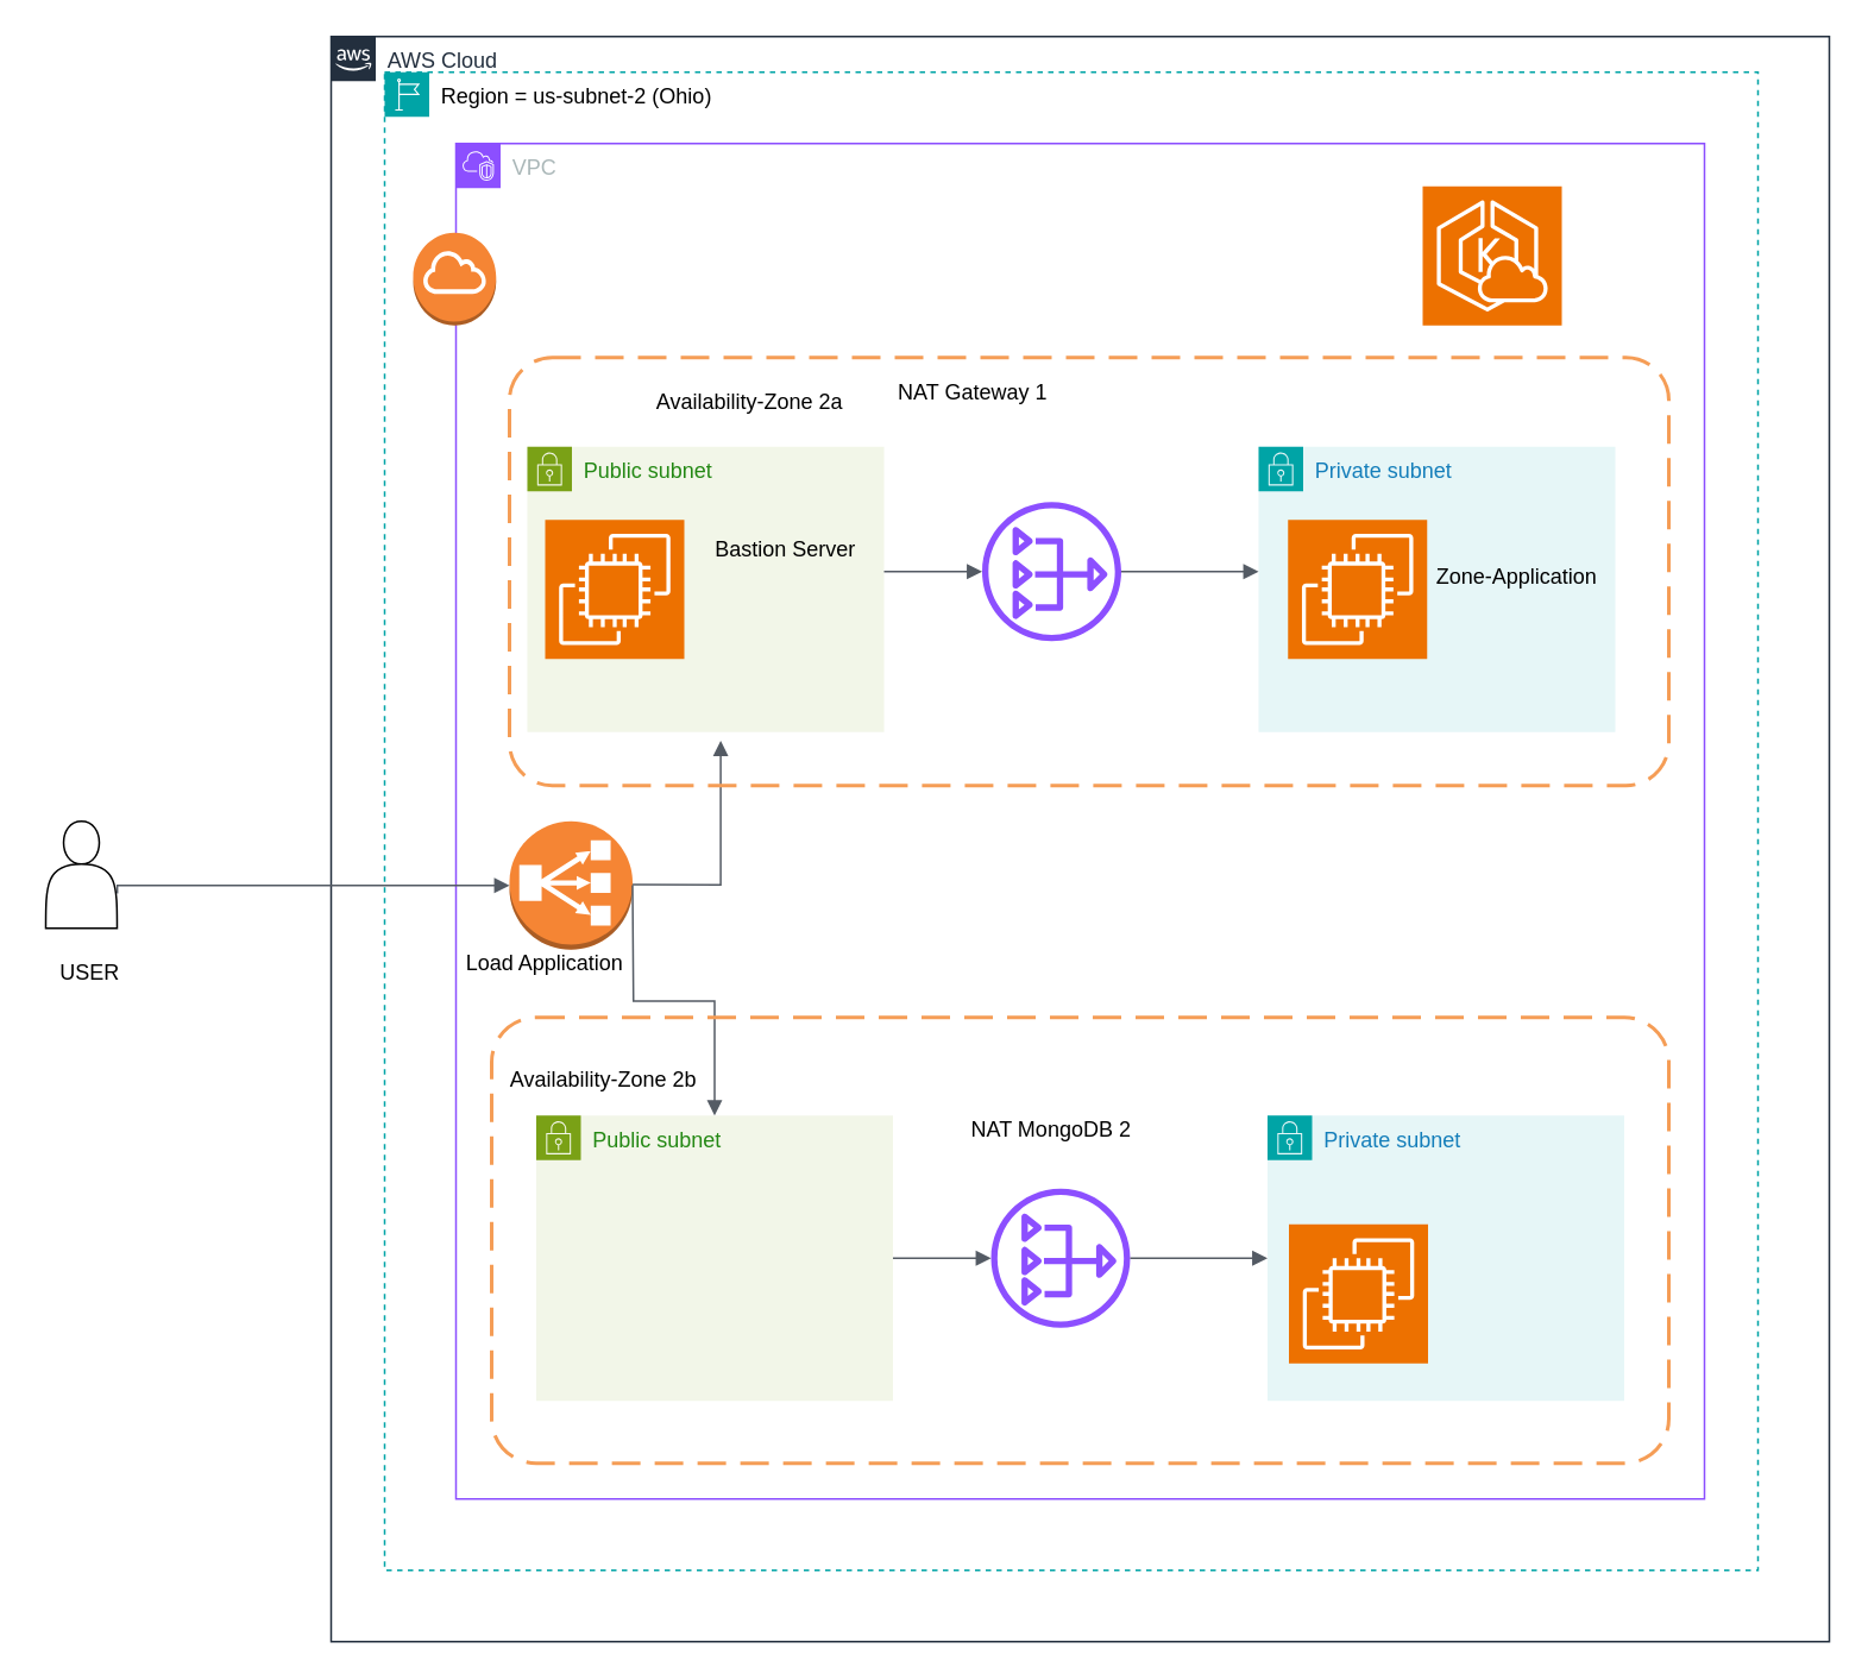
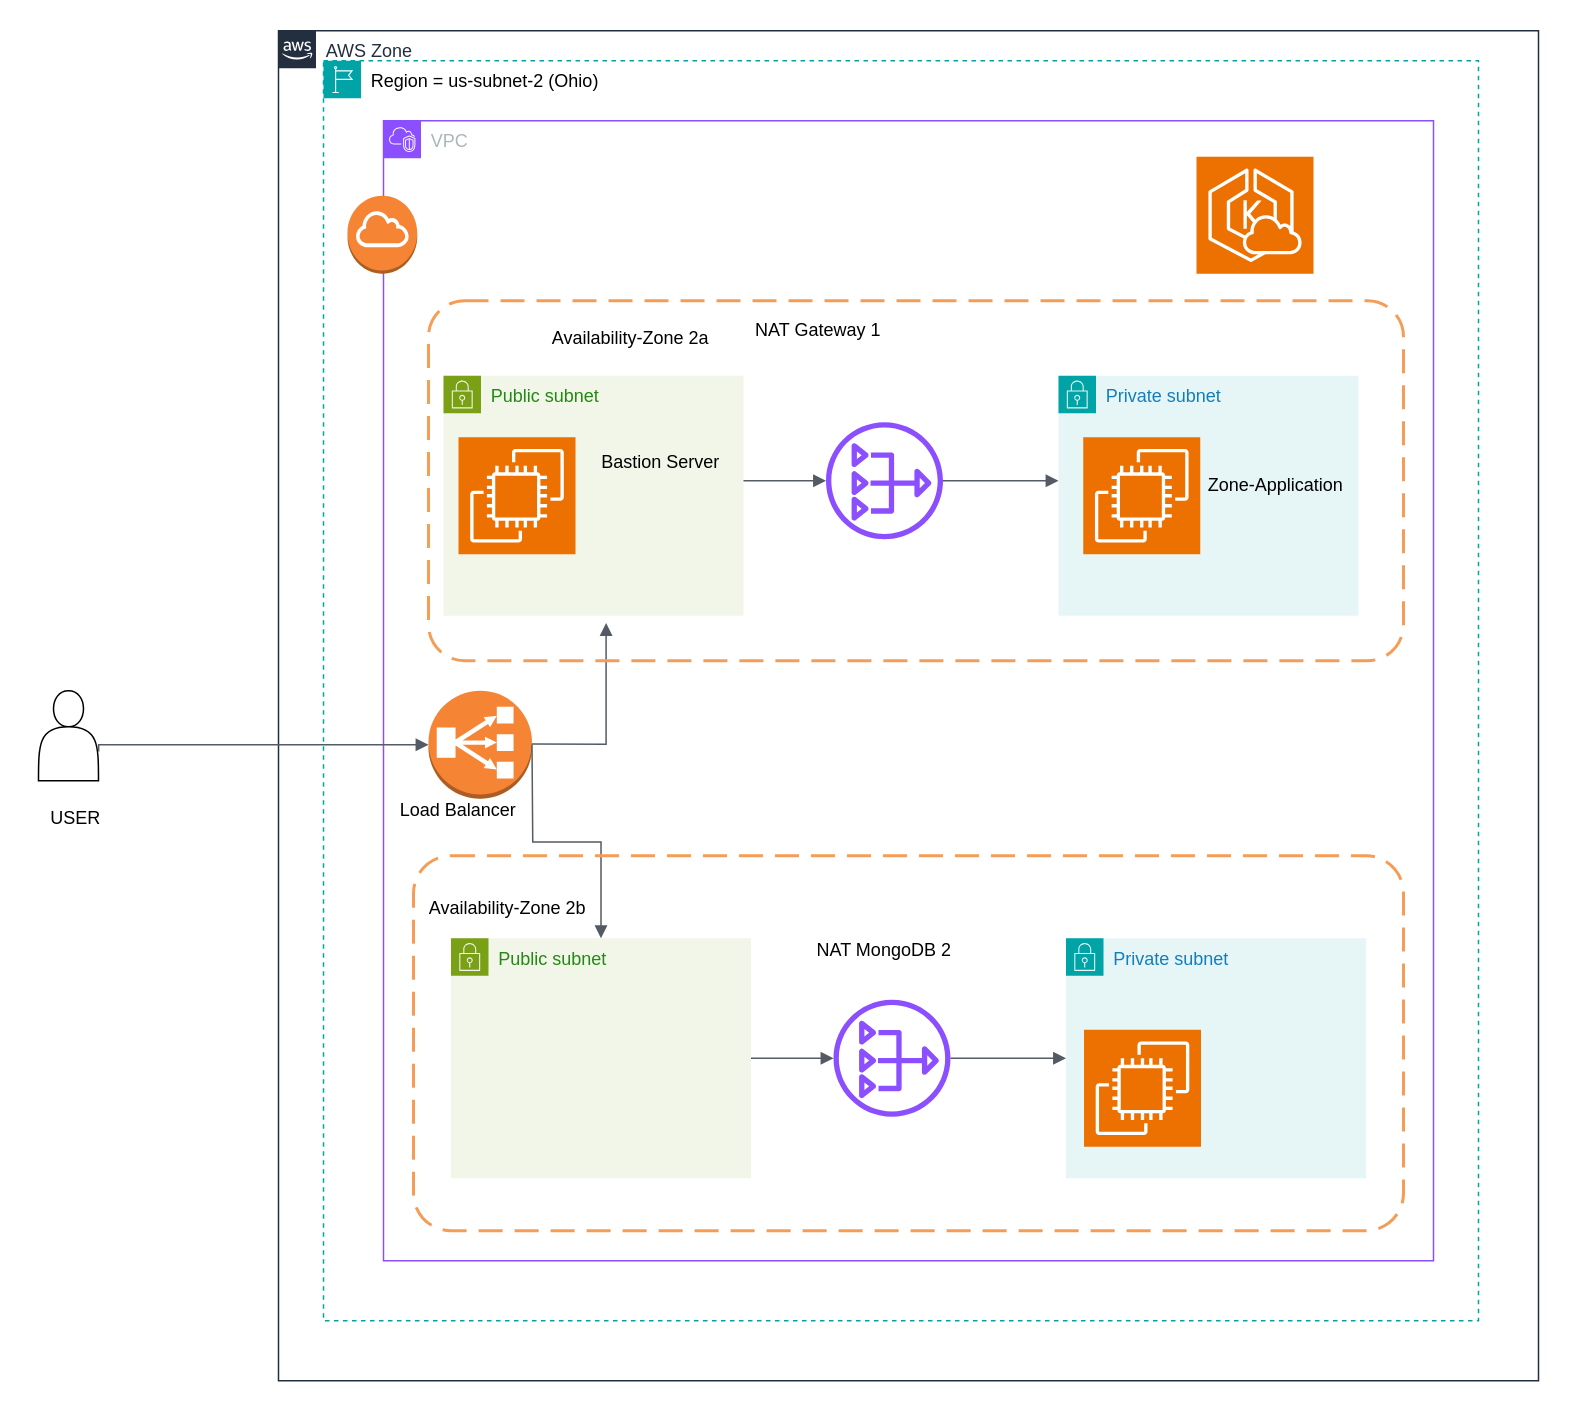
- <mxCell id="5" value="AWS Cloud" style="points=[[0,0],[0.25,0],[0.5,0],[0.75,0],[1,0],[1,0.25],[1,0.5],[1,0.75],[1,1],[0.75,1],[0.5,1],[0.25,1],[0,1],[0,0.75],[0,0.5],[0,0.25]];outlineConnect=0;gradientColor=none;html=1;whiteSpace=wrap;fontSize=12;fontStyle=0;container=1;pointerEvents=0;collapsible=0;recursiveResize=0;shape=mxgraph.aws4.group;grIcon=mxgraph.aws4.group_aws_cloud_alt;strokeColor=#232F3E;fillColor=none;verticalAlign=top;align=left;spacingLeft=30;fontColor=#232F3E;dashed=0;" parent="1" vertex="1"><mxGeometry x="185" y="20" width="840" height="900" as="geometry" /></mxCell>
+ <mxCell id="5" value="AWS Zone" style="points=[[0,0],[0.25,0],[0.5,0],[0.75,0],[1,0],[1,0.25],[1,0.5],[1,0.75],[1,1],[0.75,1],[0.5,1],[0.25,1],[0,1],[0,0.75],[0,0.5],[0,0.25]];outlineConnect=0;gradientColor=none;html=1;whiteSpace=wrap;fontSize=12;fontStyle=0;container=1;pointerEvents=0;collapsible=0;recursiveResize=0;shape=mxgraph.aws4.group;grIcon=mxgraph.aws4.group_aws_cloud_alt;strokeColor=#232F3E;fillColor=none;verticalAlign=top;align=left;spacingLeft=30;fontColor=#232F3E;dashed=0;" parent="1" vertex="1"><mxGeometry x="185" y="20" width="840" height="900" as="geometry" /></mxCell>
- <mxCell id="29" value="Load Application&lt;div&gt;&lt;br&gt;&lt;/div&gt;" style="text;html=1;align=center;verticalAlign=middle;whiteSpace=wrap;rounded=0;" parent="5" vertex="1"><mxGeometry x="-30" y="512" width="300" height="30" as="geometry" /></mxCell>
+ <mxCell id="29" value="Load Balancer&lt;div&gt;&lt;br&gt;&lt;/div&gt;" style="text;html=1;align=center;verticalAlign=middle;whiteSpace=wrap;rounded=0;" parent="5" vertex="1"><mxGeometry x="-30" y="512" width="300" height="30" as="geometry" /></mxCell>
